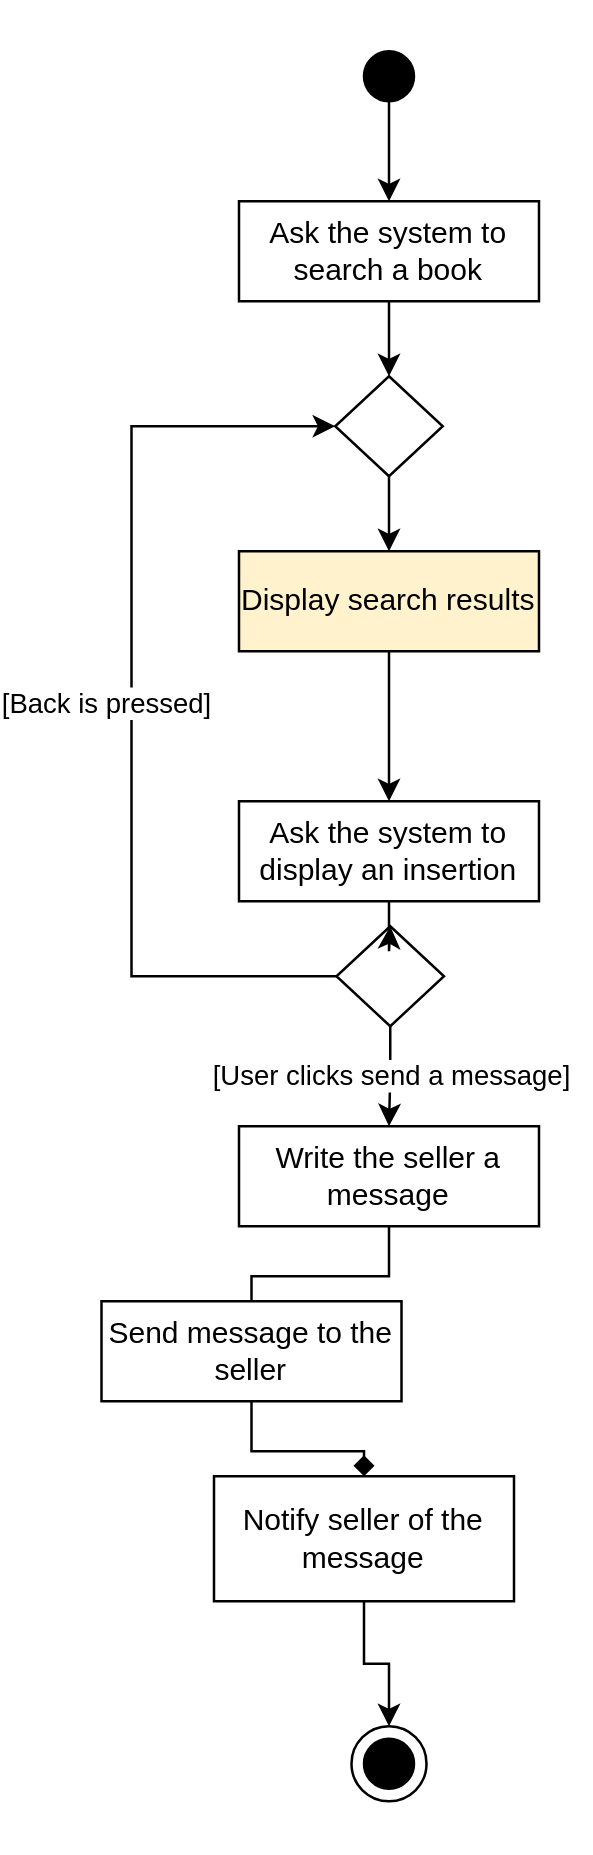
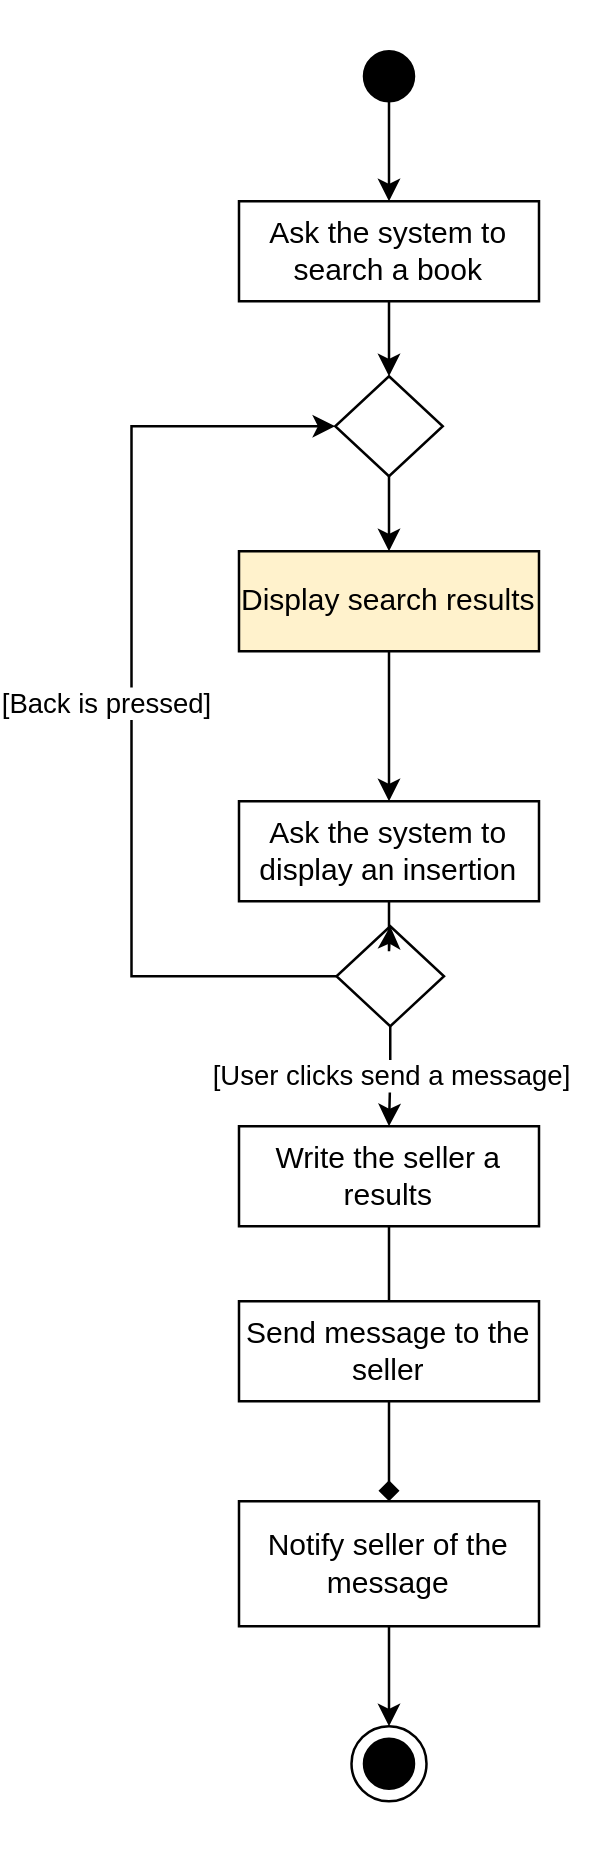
- <mxCell id="14" value="Write the seller a message" style="rounded=0;whiteSpace=wrap;html=1;strokeColor=#000000;fillColor=#FFFFFF;" parent="1" vertex="1"><mxGeometry x="63" y="450" width="120" height="40" as="geometry" /></mxCell>
+ <mxCell id="14" value="Write the seller a results" style="rounded=0;whiteSpace=wrap;html=1;strokeColor=#000000;fillColor=#FFFFFF;" parent="1" vertex="1"><mxGeometry x="63" y="450" width="120" height="40" as="geometry" /></mxCell>
- <mxCell id="16" value="Send message to the seller" style="rounded=0;whiteSpace=wrap;html=1;strokeColor=#000000;fillColor=#FFFFFF;" parent="1" vertex="1"><mxGeometry x="8" y="520" width="120" height="40" as="geometry" /></mxCell>
+ <mxCell id="16" value="Send message to the seller" style="rounded=0;whiteSpace=wrap;html=1;strokeColor=#000000;fillColor=#FFFFFF;" parent="1" vertex="1"><mxGeometry x="63" y="520" width="120" height="40" as="geometry" /></mxCell>
- <mxCell id="18" value="Notify seller of the message" style="rounded=0;whiteSpace=wrap;html=1;strokeColor=#000000;fillColor=#FFFFFF;" parent="1" vertex="1"><mxGeometry x="53" y="590" width="120" height="50" as="geometry" /></mxCell>
+ <mxCell id="18" value="Notify seller of the message" style="rounded=0;whiteSpace=wrap;html=1;strokeColor=#000000;fillColor=#FFFFFF;" parent="1" vertex="1"><mxGeometry x="63" y="600" width="120" height="50" as="geometry" /></mxCell>
